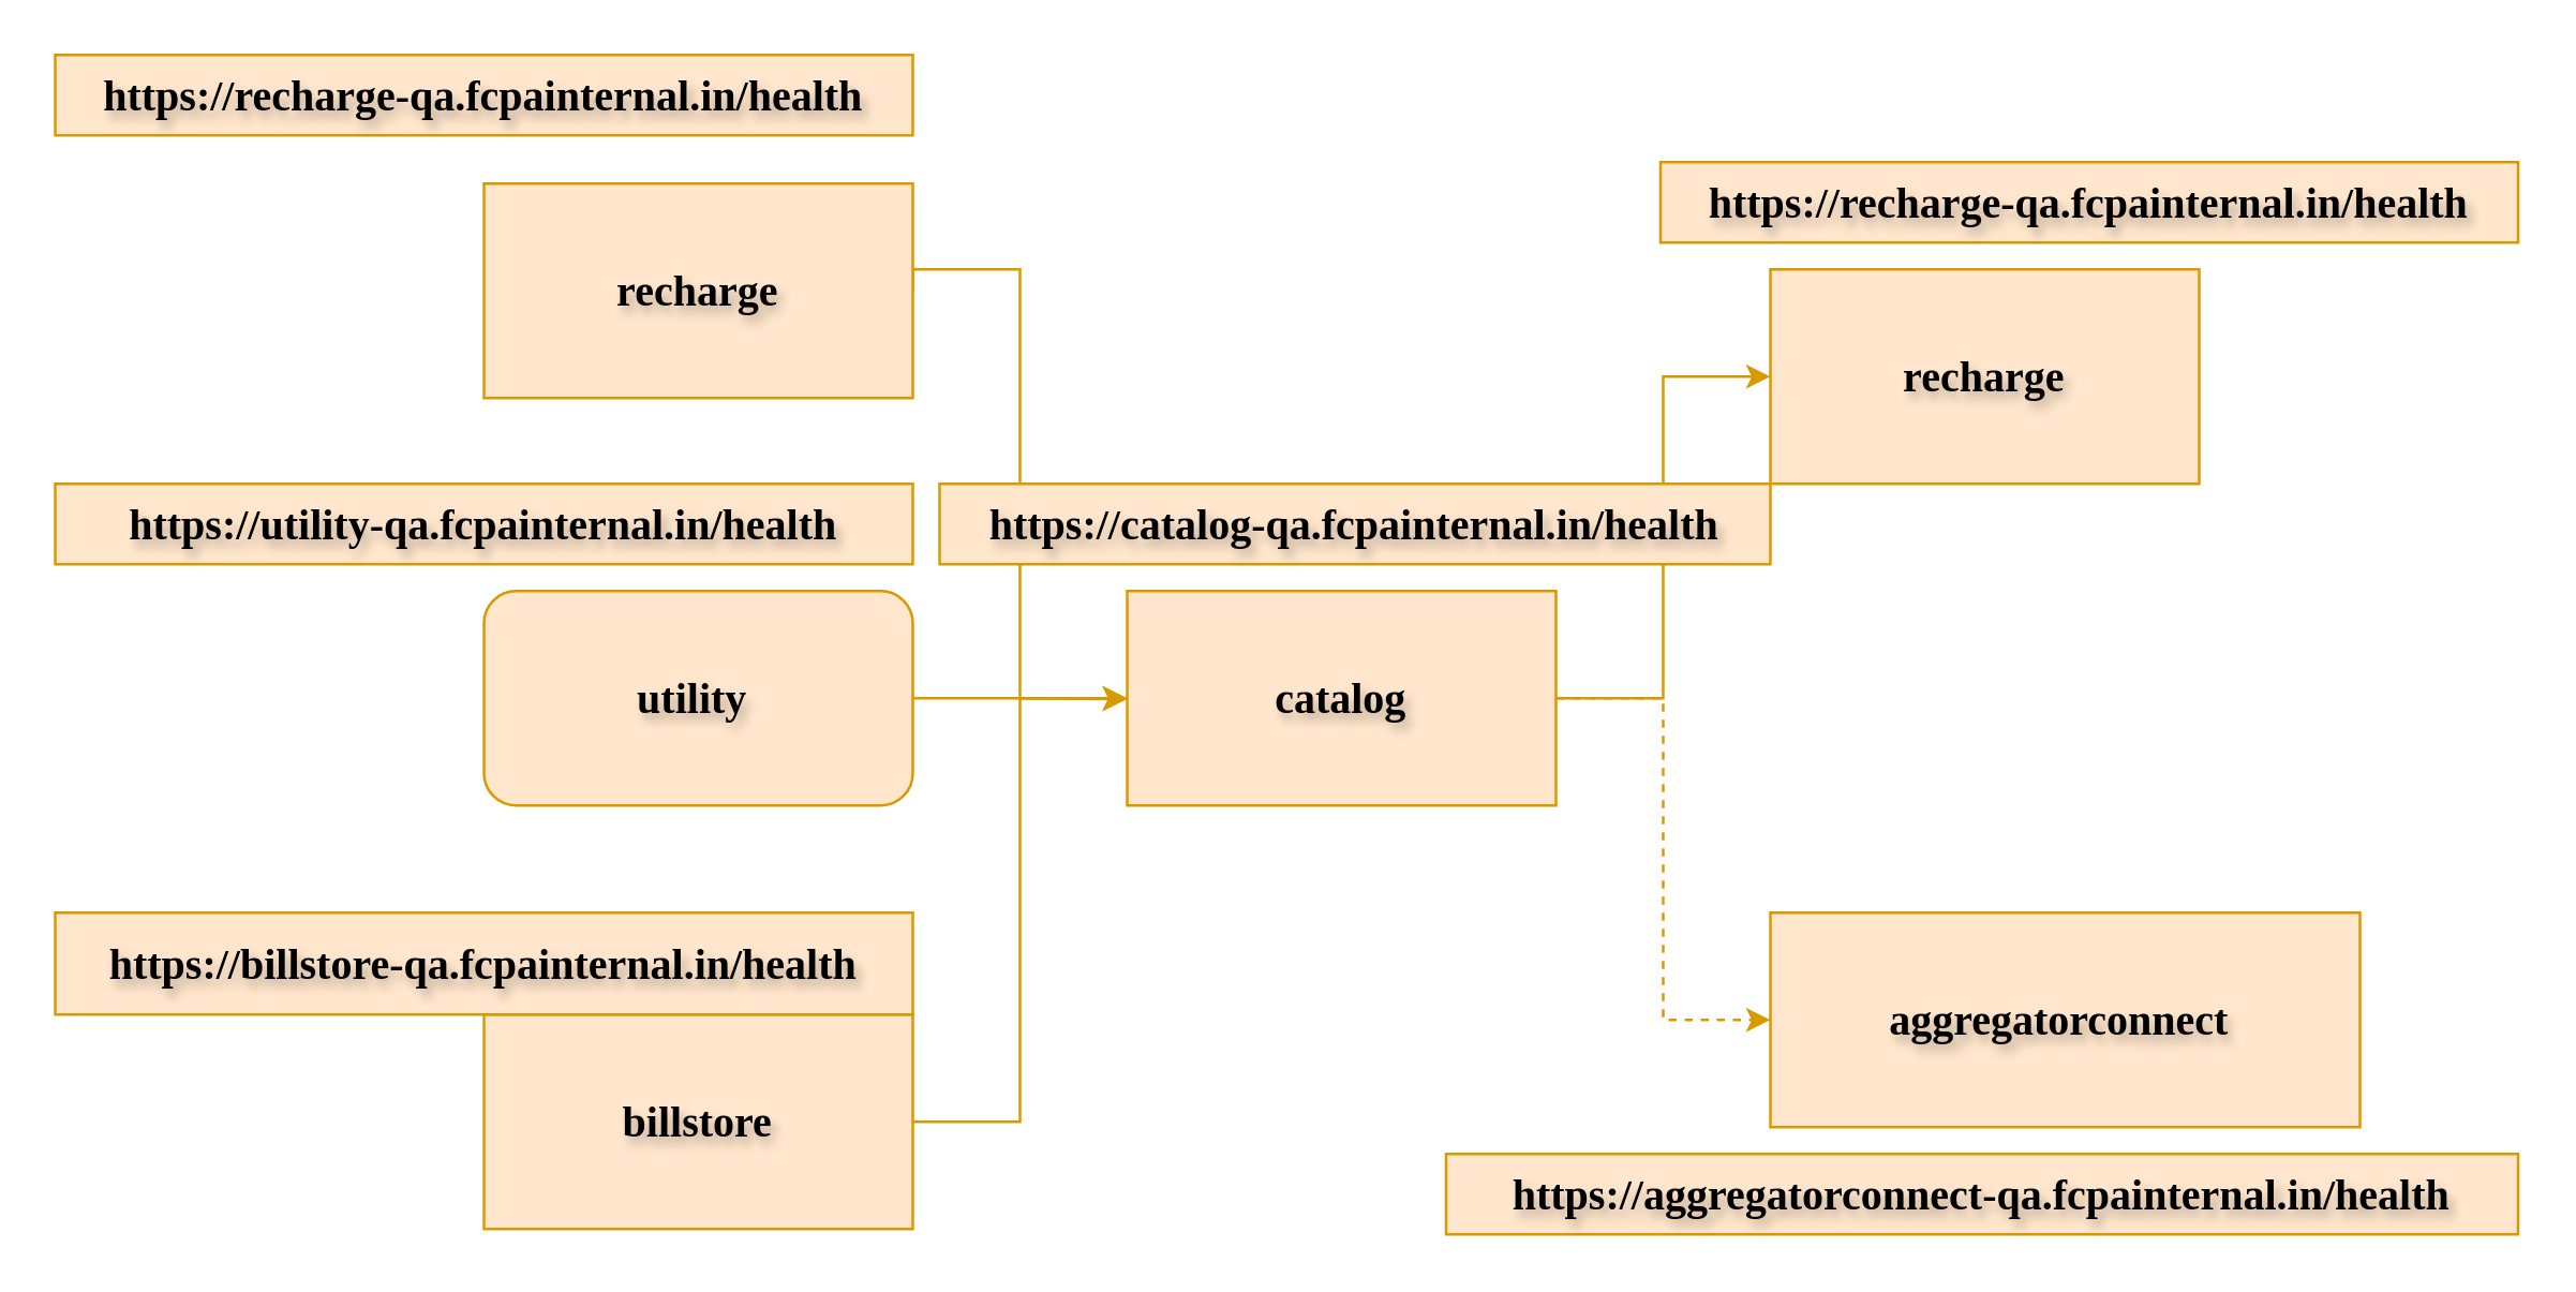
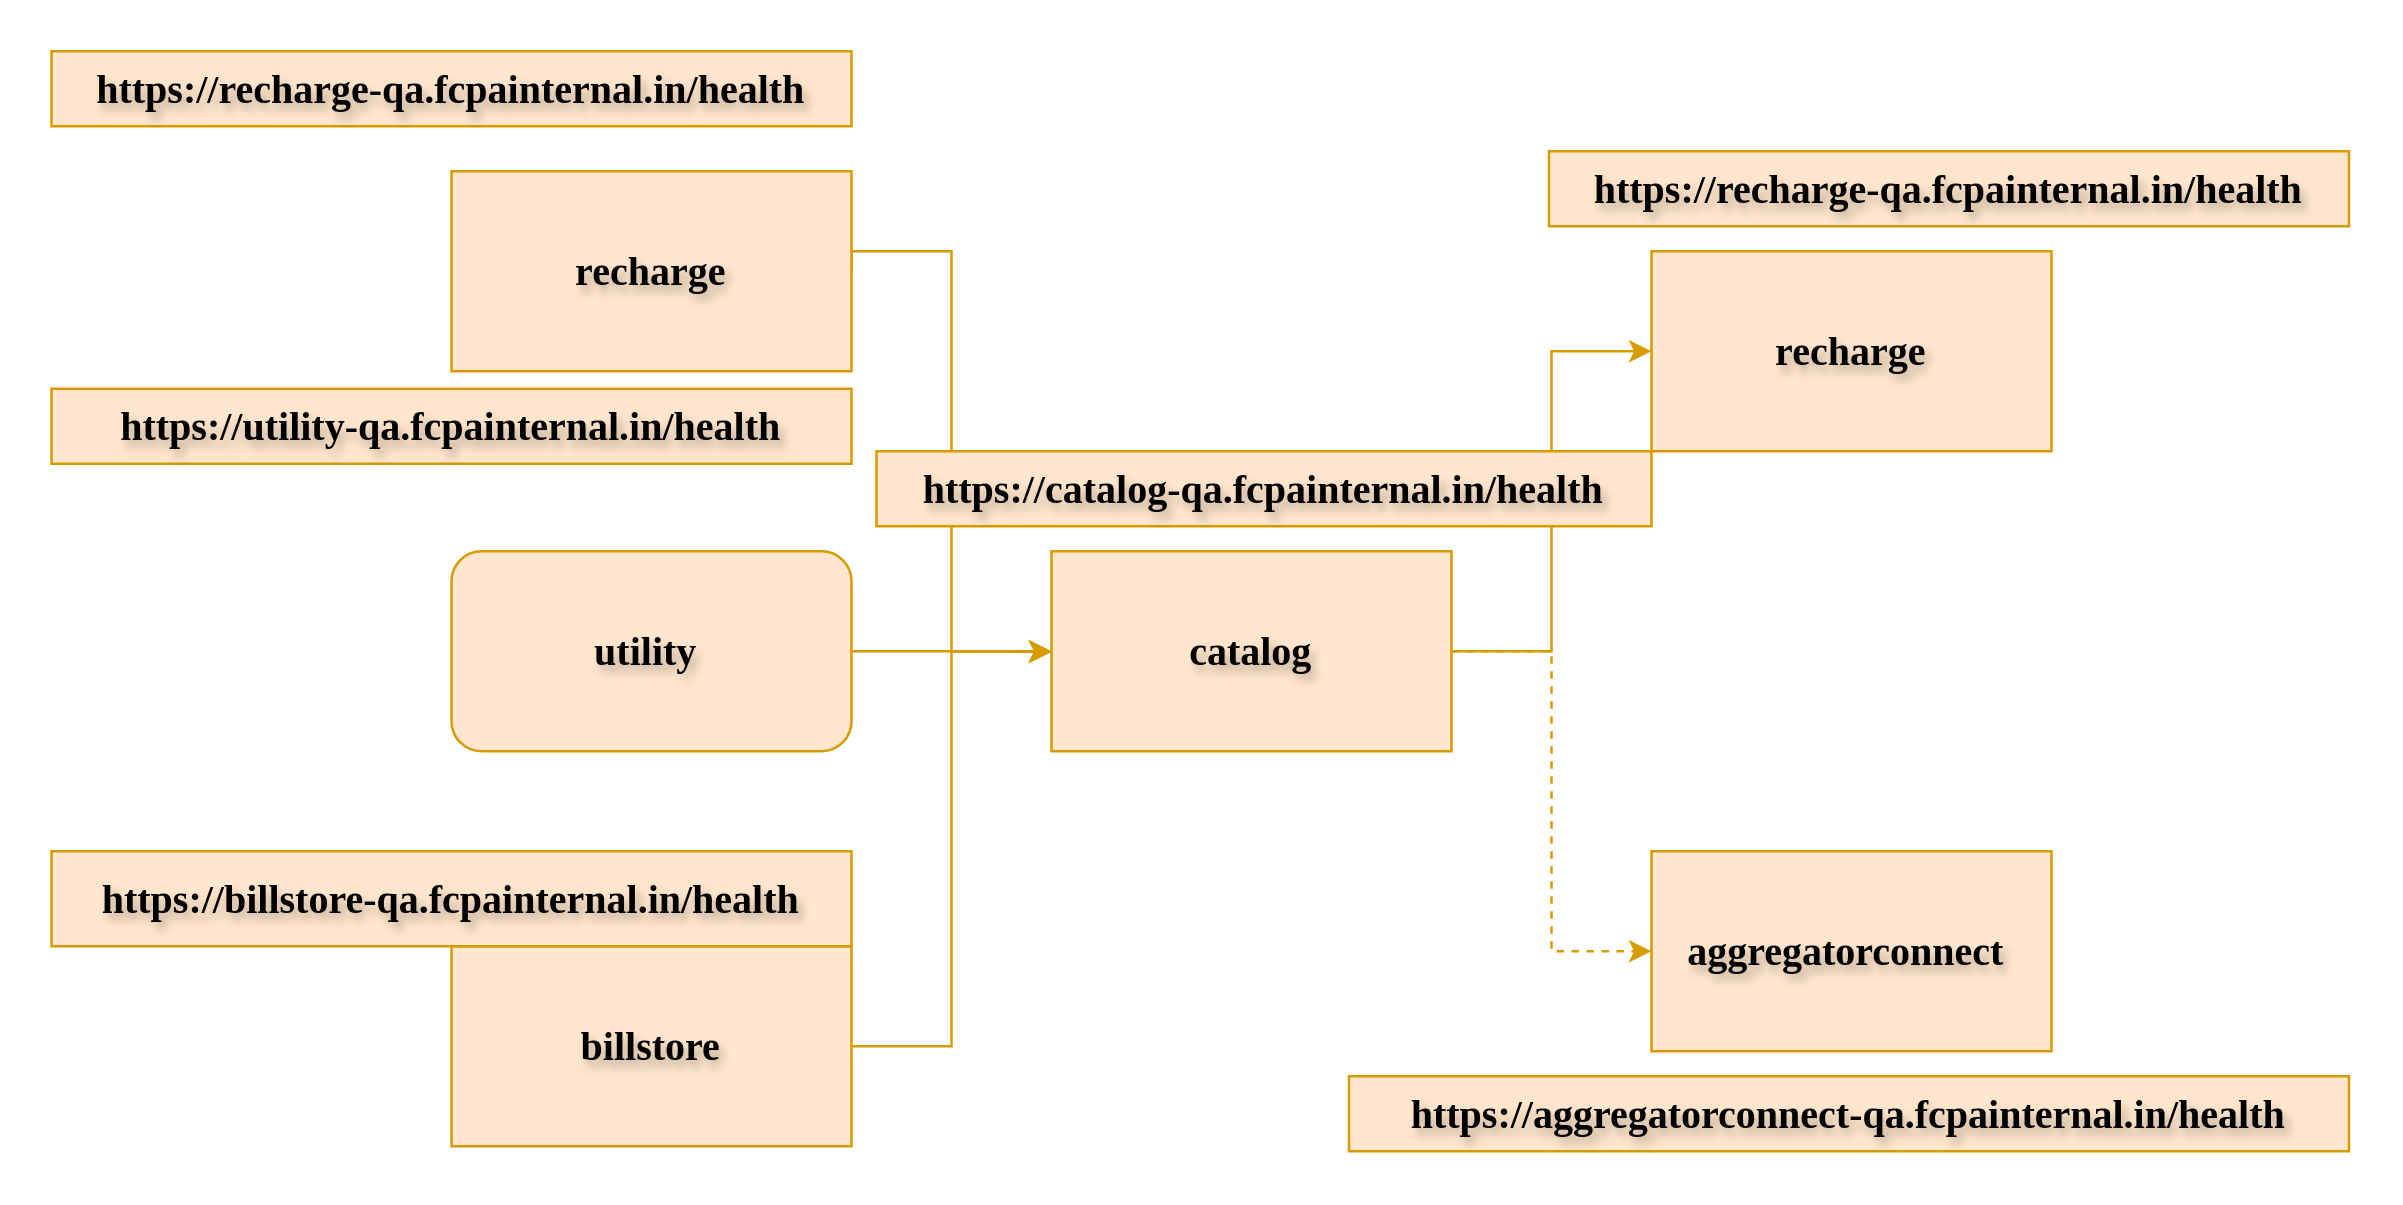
- <mxCell id="14" value="https://utility-qa.fcpainternal.in/health" style="text;html=1;align=center;verticalAlign=middle;whiteSpace=wrap;rounded=0;fontStyle=1;fontSize=16;movable=1;resizable=1;rotatable=1;deletable=1;editable=1;locked=0;connectable=1;labelBackgroundColor=none;fontFamily=Times New Roman;textShadow=1;fillColor=#ffe6cc;strokeColor=#d79b00;" parent="1" vertex="1"><mxGeometry x="20" y="180" width="320" height="30" as="geometry" /></mxCell>
+ <mxCell id="14" value="https://utility-qa.fcpainternal.in/health" style="text;html=1;align=center;verticalAlign=middle;whiteSpace=wrap;rounded=0;fontStyle=1;fontSize=16;movable=1;resizable=1;rotatable=1;deletable=1;editable=1;locked=0;connectable=1;labelBackgroundColor=none;fontFamily=Times New Roman;textShadow=1;fillColor=#ffe6cc;strokeColor=#d79b00;" parent="1" vertex="1"><mxGeometry x="20" y="155" width="320" height="30" as="geometry" /></mxCell>
- <mxCell id="12" value="aggregatorconnect&amp;nbsp;" style="rounded=0;whiteSpace=wrap;html=1;fontStyle=1;fontSize=16;movable=1;resizable=1;rotatable=1;deletable=1;editable=1;locked=0;connectable=1;labelBackgroundColor=none;fontFamily=Times New Roman;textShadow=1;fillColor=#ffe6cc;strokeColor=#d79b00;" parent="1" vertex="1"><mxGeometry x="660" y="340" width="220" height="80" as="geometry" /></mxCell>
+ <mxCell id="12" value="aggregatorconnect&amp;nbsp;" style="rounded=0;whiteSpace=wrap;html=1;fontStyle=1;fontSize=16;movable=1;resizable=1;rotatable=1;deletable=1;editable=1;locked=0;connectable=1;labelBackgroundColor=none;fontFamily=Times New Roman;textShadow=1;fillColor=#ffe6cc;strokeColor=#d79b00;" parent="1" vertex="1"><mxGeometry x="660" y="340" width="160" height="80" as="geometry" /></mxCell>
